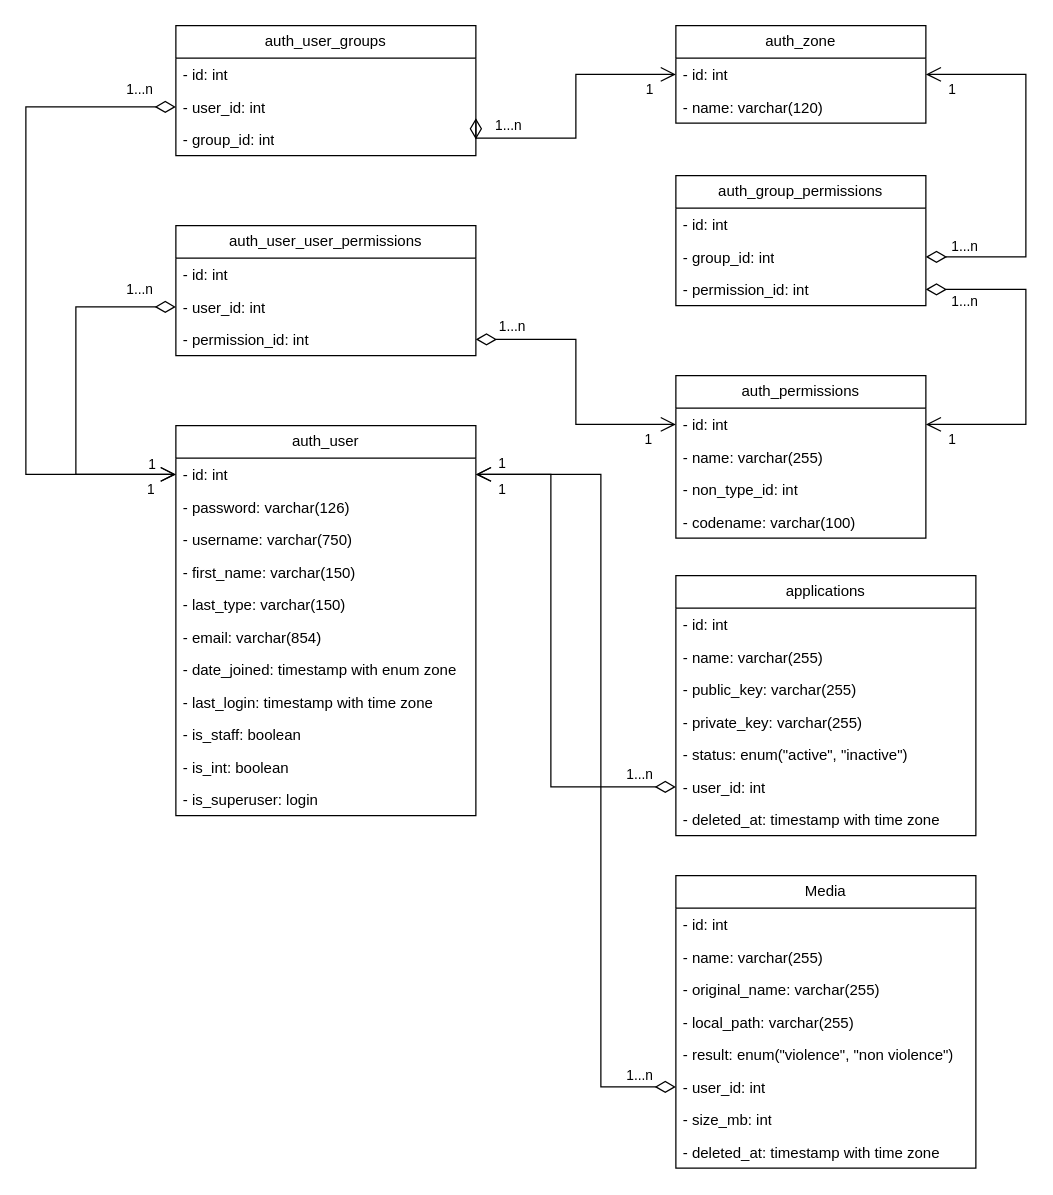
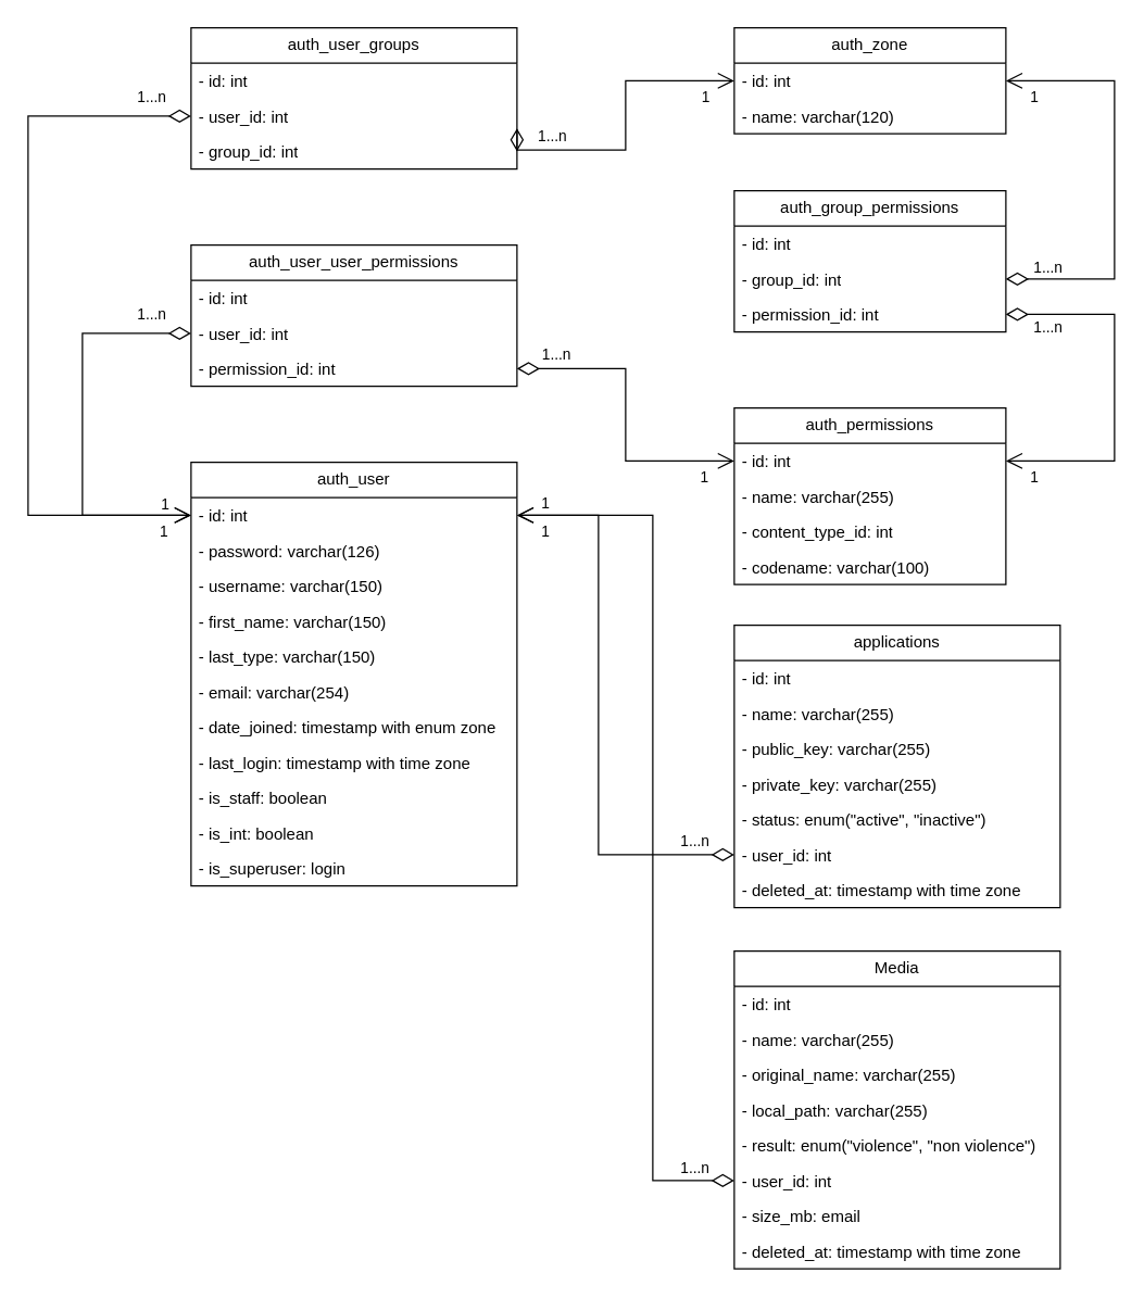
- <mxCell id="24" value="- non_type_id: int" style="text;strokeColor=none;fillColor=none;align=left;verticalAlign=top;spacingLeft=4;spacingRight=4;overflow=hidden;rotatable=0;points=[[0,0.5],[1,0.5]];portConstraint=eastwest;whiteSpace=wrap;html=1;" vertex="1" parent="21"><mxGeometry y="78" width="200" height="26" as="geometry" /></mxCell>
+ <mxCell id="24" value="- content_type_id: int" style="text;strokeColor=none;fillColor=none;align=left;verticalAlign=top;spacingLeft=4;spacingRight=4;overflow=hidden;rotatable=0;points=[[0,0.5],[1,0.5]];portConstraint=eastwest;whiteSpace=wrap;html=1;" vertex="1" parent="21"><mxGeometry y="78" width="200" height="26" as="geometry" /></mxCell>
- <mxCell id="5" value="- username: varchar(750)" style="text;strokeColor=none;fillColor=none;align=left;verticalAlign=top;spacingLeft=4;spacingRight=4;overflow=hidden;rotatable=0;points=[[0,0.5],[1,0.5]];portConstraint=eastwest;whiteSpace=wrap;html=1;" vertex="1" parent="2"><mxGeometry y="78" width="240" height="26" as="geometry" /></mxCell>
+ <mxCell id="5" value="- username: varchar(150)" style="text;strokeColor=none;fillColor=none;align=left;verticalAlign=top;spacingLeft=4;spacingRight=4;overflow=hidden;rotatable=0;points=[[0,0.5],[1,0.5]];portConstraint=eastwest;whiteSpace=wrap;html=1;" vertex="1" parent="2"><mxGeometry y="78" width="240" height="26" as="geometry" /></mxCell>
- <mxCell id="8" value="- email: varchar(854)" style="text;strokeColor=none;fillColor=none;align=left;verticalAlign=top;spacingLeft=4;spacingRight=4;overflow=hidden;rotatable=0;points=[[0,0.5],[1,0.5]];portConstraint=eastwest;whiteSpace=wrap;html=1;" vertex="1" parent="2"><mxGeometry y="156" width="240" height="26" as="geometry" /></mxCell>
+ <mxCell id="8" value="- email: varchar(254)" style="text;strokeColor=none;fillColor=none;align=left;verticalAlign=top;spacingLeft=4;spacingRight=4;overflow=hidden;rotatable=0;points=[[0,0.5],[1,0.5]];portConstraint=eastwest;whiteSpace=wrap;html=1;" vertex="1" parent="2"><mxGeometry y="156" width="240" height="26" as="geometry" /></mxCell>
- <mxCell id="70" value="- size_mb: int" style="text;strokeColor=none;fillColor=none;align=left;verticalAlign=top;spacingLeft=4;spacingRight=4;overflow=hidden;rotatable=0;points=[[0,0.5],[1,0.5]];portConstraint=eastwest;whiteSpace=wrap;html=1;" vertex="1" parent="63"><mxGeometry y="182" width="240" height="26" as="geometry" /></mxCell>
+ <mxCell id="70" value="- size_mb: email" style="text;strokeColor=none;fillColor=none;align=left;verticalAlign=top;spacingLeft=4;spacingRight=4;overflow=hidden;rotatable=0;points=[[0,0.5],[1,0.5]];portConstraint=eastwest;whiteSpace=wrap;html=1;" vertex="1" parent="63"><mxGeometry y="182" width="240" height="26" as="geometry" /></mxCell>
